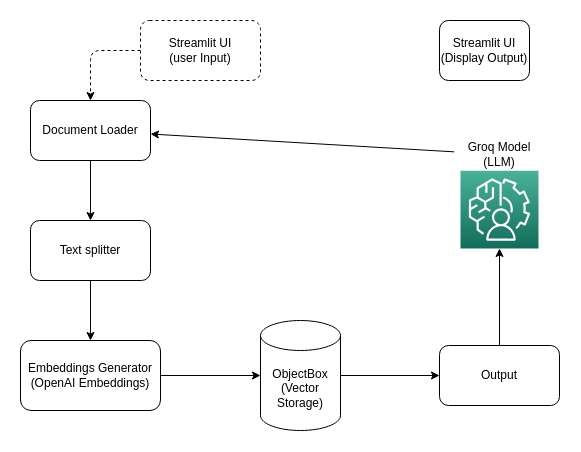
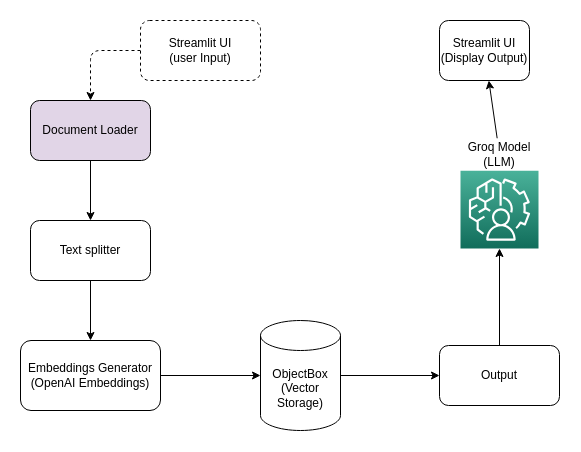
- <mxCell id="3" value="Document Loader" style="rounded=1;whiteSpace=wrap;html=1;" vertex="1" parent="1"><mxGeometry x="30" y="100" width="120" height="60" as="geometry" /></mxCell>
+ <mxCell id="3" value="Document Loader" style="rounded=1;whiteSpace=wrap;html=1;fillColor=#e1d5e7;" vertex="1" parent="1"><mxGeometry x="30" y="100" width="120" height="60" as="geometry" /></mxCell>
- <mxCell id="12" style="edgeStyle=none;html=1;startArrow=none;" edge="1" parent="1" source="18" target="3"><mxGeometry relative="1" as="geometry" /></mxCell>
+ <mxCell id="12" style="edgeStyle=none;html=1;startArrow=none;" edge="1" parent="1" source="18" target="14"><mxGeometry relative="1" as="geometry" /></mxCell>
